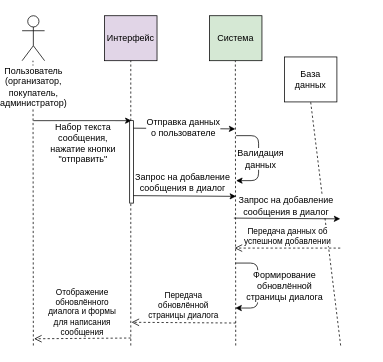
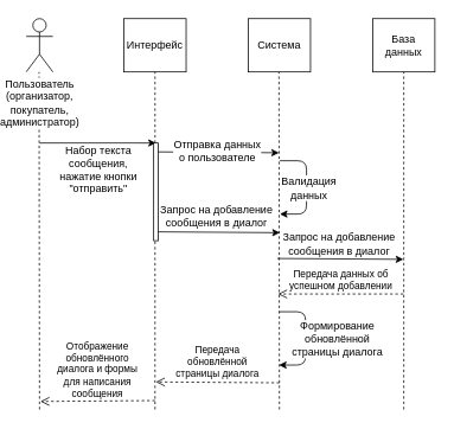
- <mxCell id="2" value="Интерфейс" style="rounded=0;whiteSpace=wrap;html=1;fillColor=#e1d5e7;" parent="1" vertex="1"><mxGeometry x="130" y="20" width="70" height="60" as="geometry" /></mxCell>
+ <mxCell id="2" value="Интерфейс" style="rounded=0;whiteSpace=wrap;html=1;" parent="1" vertex="1"><mxGeometry x="130" y="20" width="70" height="60" as="geometry" /></mxCell>
- <mxCell id="3" value="Система" style="rounded=0;whiteSpace=wrap;html=1;fillColor=#d5e8d4;" parent="1" vertex="1"><mxGeometry x="270" y="20" width="70" height="60" as="geometry" /></mxCell>
+ <mxCell id="3" value="Система" style="rounded=0;whiteSpace=wrap;html=1;" parent="1" vertex="1"><mxGeometry x="270" y="20" width="70" height="60" as="geometry" /></mxCell>
- <mxCell id="4" value="База данных" style="rounded=0;whiteSpace=wrap;html=1;" parent="1" vertex="1"><mxGeometry x="370" y="75" width="70" height="60" as="geometry" /></mxCell>
+ <mxCell id="4" value="База данных" style="rounded=0;whiteSpace=wrap;html=1;" parent="1" vertex="1"><mxGeometry x="410" y="20" width="70" height="60" as="geometry" /></mxCell>
